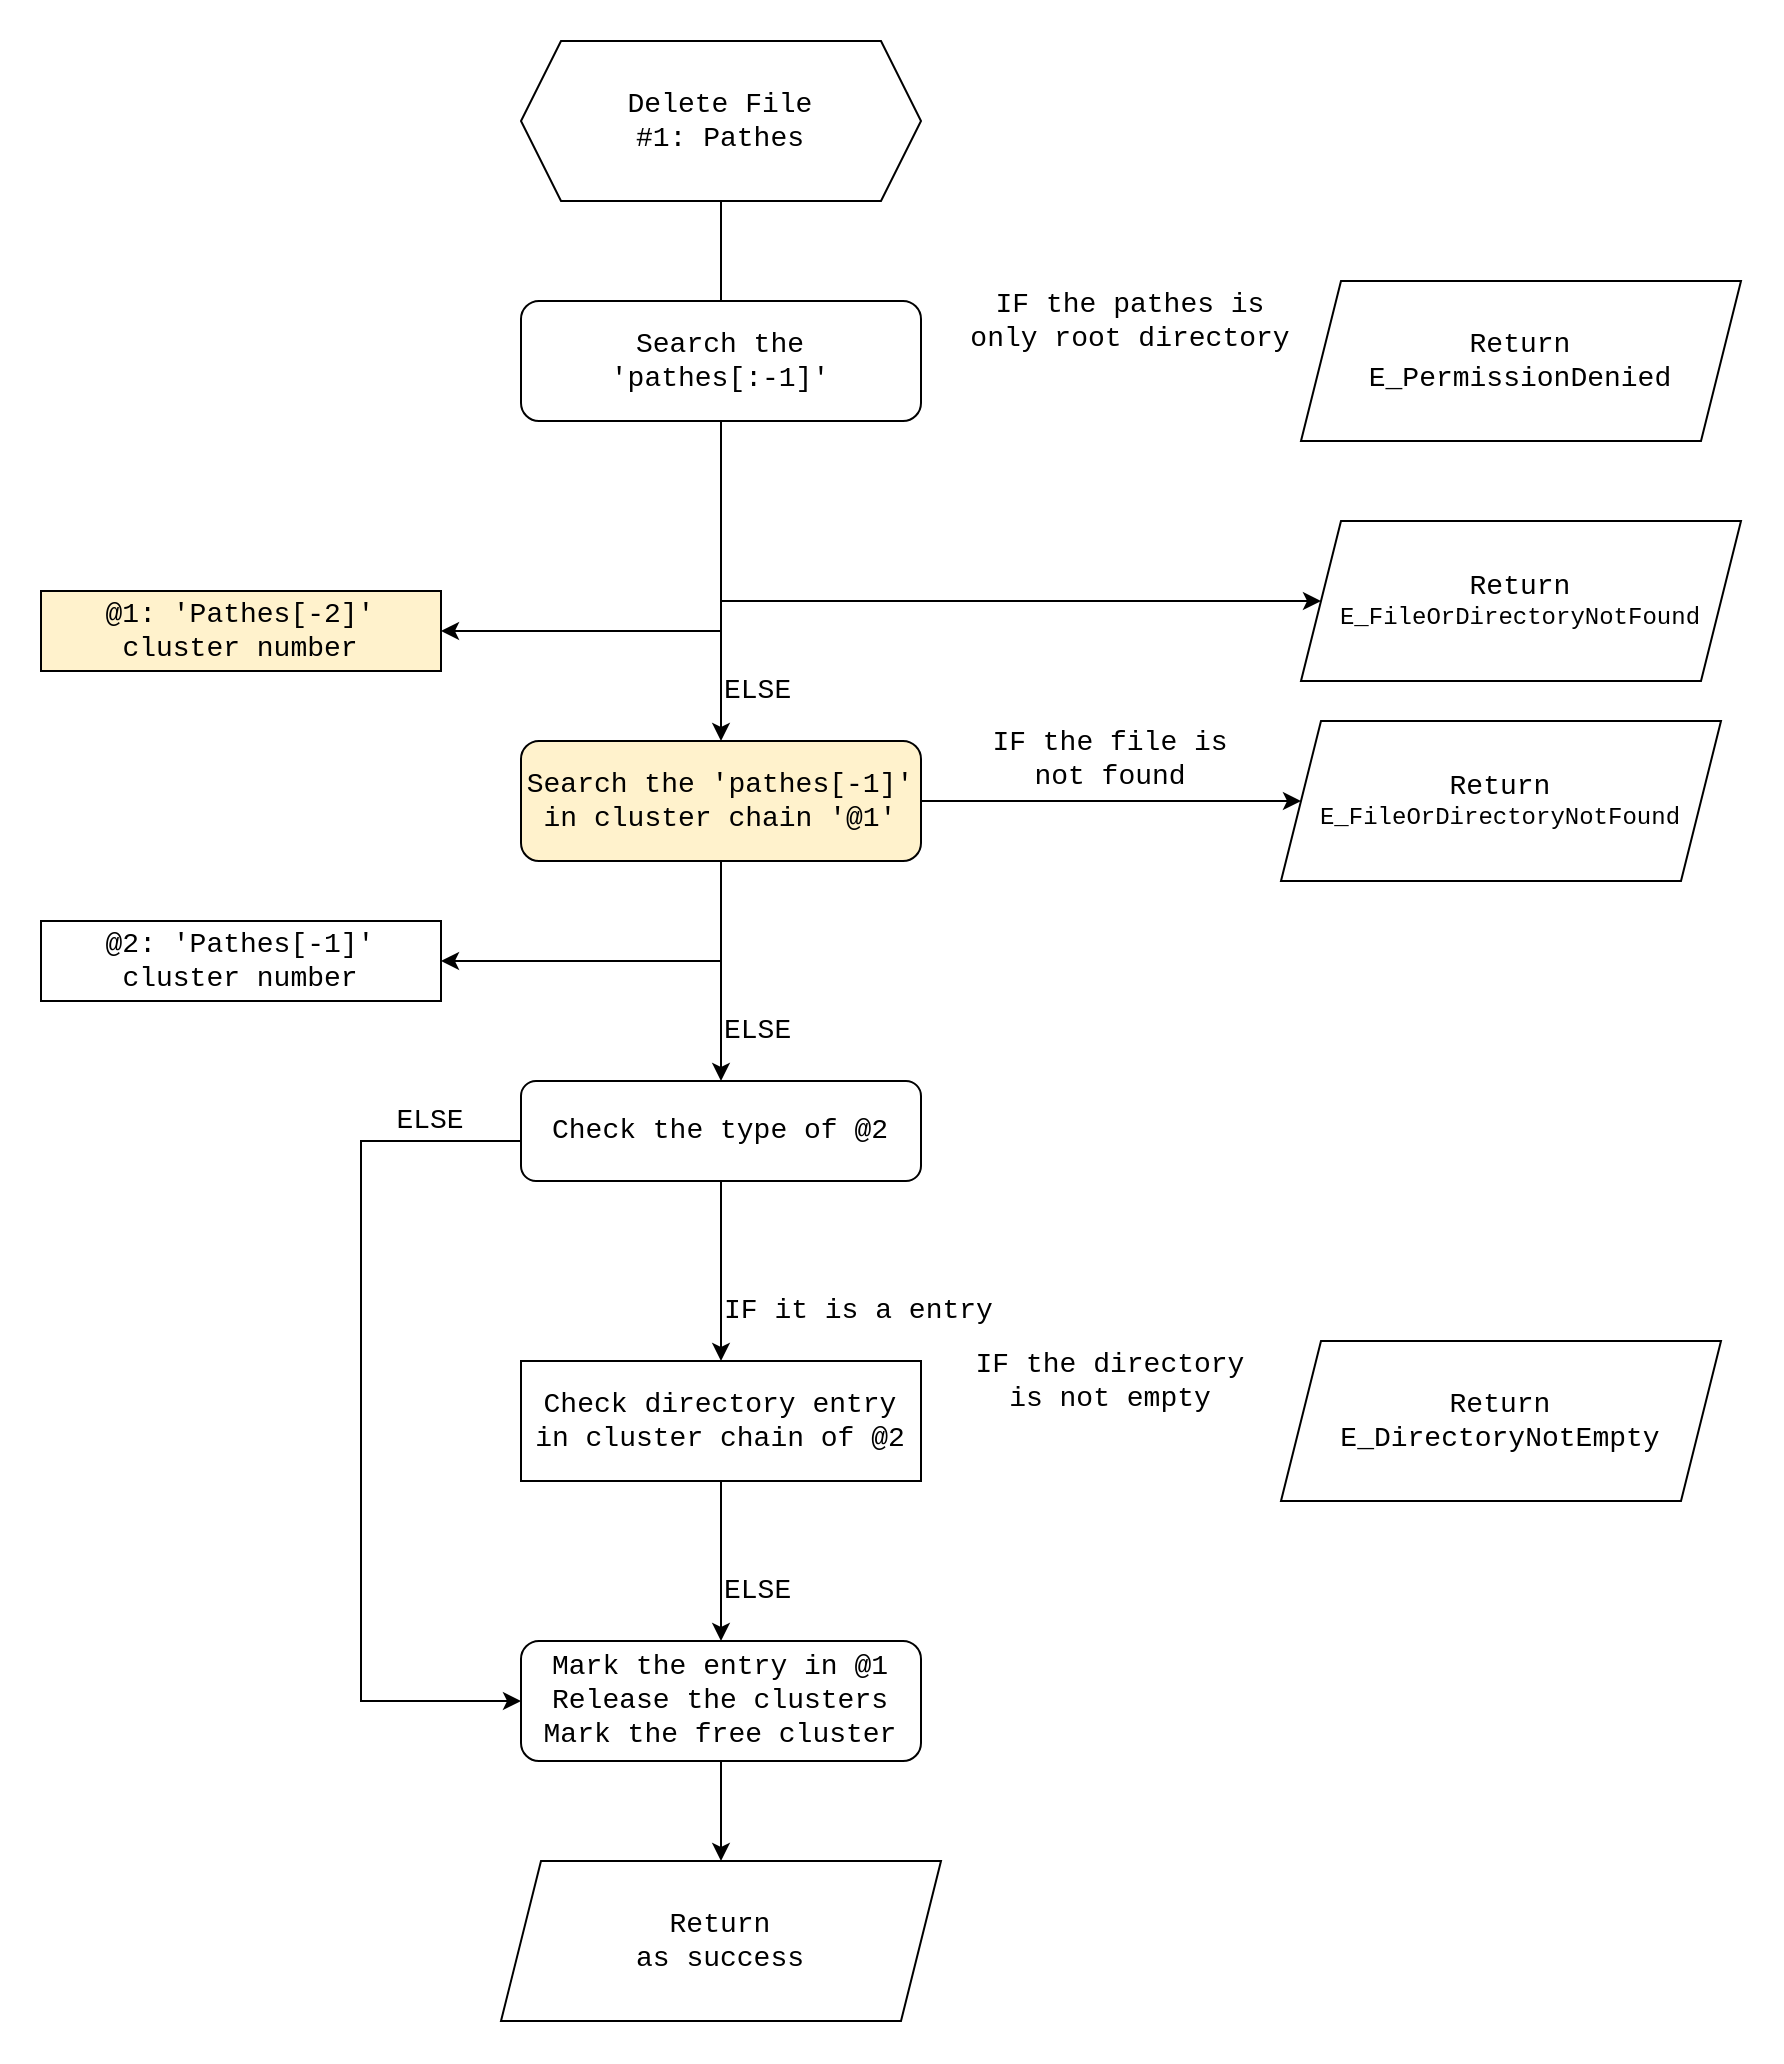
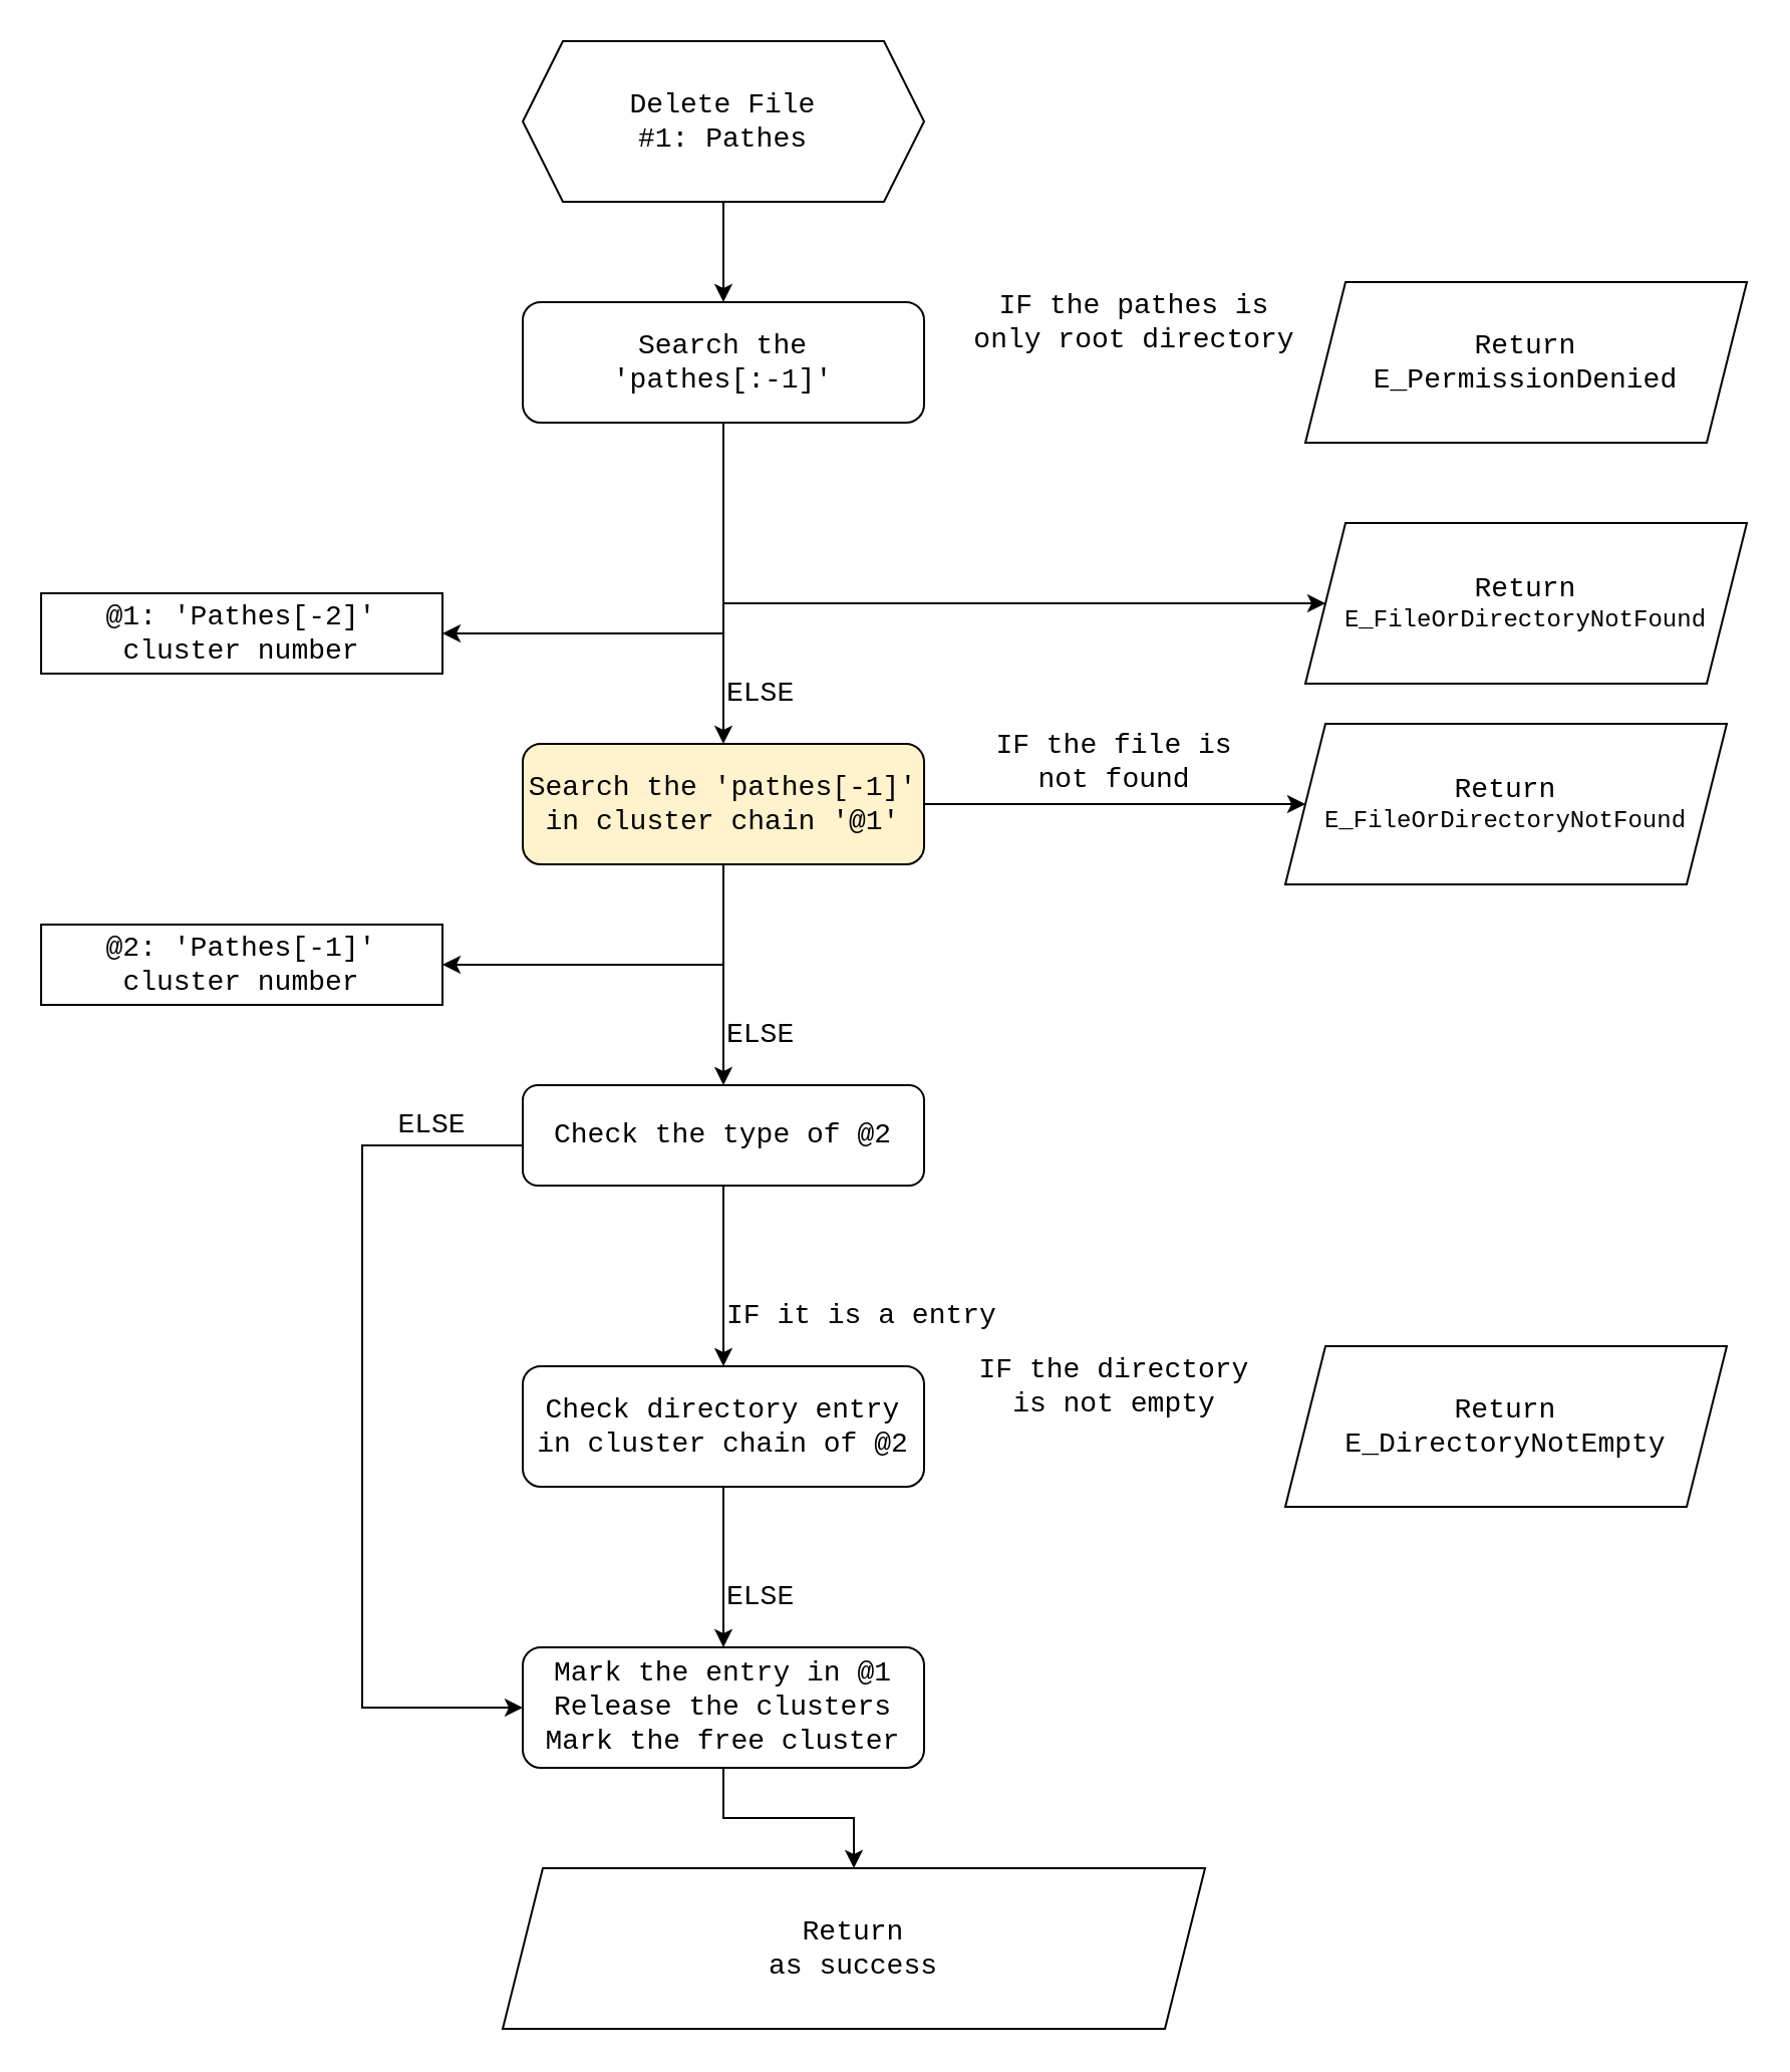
- <mxCell id="2" style="edgeStyle=orthogonalEdgeStyle;rounded=0;orthogonalLoop=1;jettySize=auto;html=1;exitX=0.5;exitY=1;exitDx=0;exitDy=0;entryX=0.5;entryY=0;entryDx=0;entryDy=0;endArrow=none;" edge="1" parent="1" source="3" target="9"><mxGeometry relative="1" as="geometry"><mxPoint x="360" y="140" as="targetPoint" /></mxGeometry></mxCell>
+ <mxCell id="2" style="edgeStyle=orthogonalEdgeStyle;rounded=0;orthogonalLoop=1;jettySize=auto;html=1;exitX=0.5;exitY=1;exitDx=0;exitDy=0;entryX=0.5;entryY=0;entryDx=0;entryDy=0;" edge="1" parent="1" source="3" target="9"><mxGeometry relative="1" as="geometry"><mxPoint x="360" y="140" as="targetPoint" /></mxGeometry></mxCell>
- <mxCell id="5" value="@1: 'Pathes[-2]' cluster number" style="rounded=0;whiteSpace=wrap;html=1;fontFamily=Courier New;fontSize=14;fillColor=#fff2cc;" vertex="1" parent="1"><mxGeometry y="295" width="200" height="40" as="geometry" x="20" /></mxCell>
+ <mxCell id="5" value="@1: 'Pathes[-2]' cluster number" style="rounded=0;whiteSpace=wrap;html=1;fontFamily=Courier New;fontSize=14;" vertex="1" parent="1"><mxGeometry y="295" width="200" height="40" as="geometry" x="20" /></mxCell>
- <mxCell id="26" value="&lt;span style=&quot;font-size: 14px;&quot;&gt;Check directory entry in cluster chain of @2&lt;/span&gt;" style="whiteSpace=wrap;html=1;fontFamily=Courier New;fontSize=13;rounded=0;" vertex="1" parent="1"><mxGeometry x="260" y="680" width="200" height="60" as="geometry" /></mxCell>
+ <mxCell id="26" value="&lt;span style=&quot;font-size: 14px;&quot;&gt;Check directory entry in cluster chain of @2&lt;/span&gt;" style="rounded=1;whiteSpace=wrap;html=1;fontFamily=Courier New;fontSize=13;" vertex="1" parent="1"><mxGeometry x="260" y="680" width="200" height="60" as="geometry" /></mxCell>
- <mxCell id="33" value="&lt;div&gt;&lt;font&gt;Return&lt;/font&gt;&lt;/div&gt;&lt;span&gt;as success&lt;/span&gt;" style="shape=parallelogram;perimeter=parallelogramPerimeter;whiteSpace=wrap;html=1;fixedSize=1;fontFamily=Courier New;fontSize=14;" vertex="1" parent="1"><mxGeometry x="250" y="930" width="220" height="80" as="geometry" /></mxCell>
+ <mxCell id="33" value="&lt;div&gt;&lt;font&gt;Return&lt;/font&gt;&lt;/div&gt;&lt;span&gt;as success&lt;/span&gt;" style="shape=parallelogram;perimeter=parallelogramPerimeter;whiteSpace=wrap;html=1;fixedSize=1;fontFamily=Courier New;fontSize=14;" vertex="1" parent="1"><mxGeometry x="250" y="930" width="350" height="80" as="geometry" /></mxCell>
